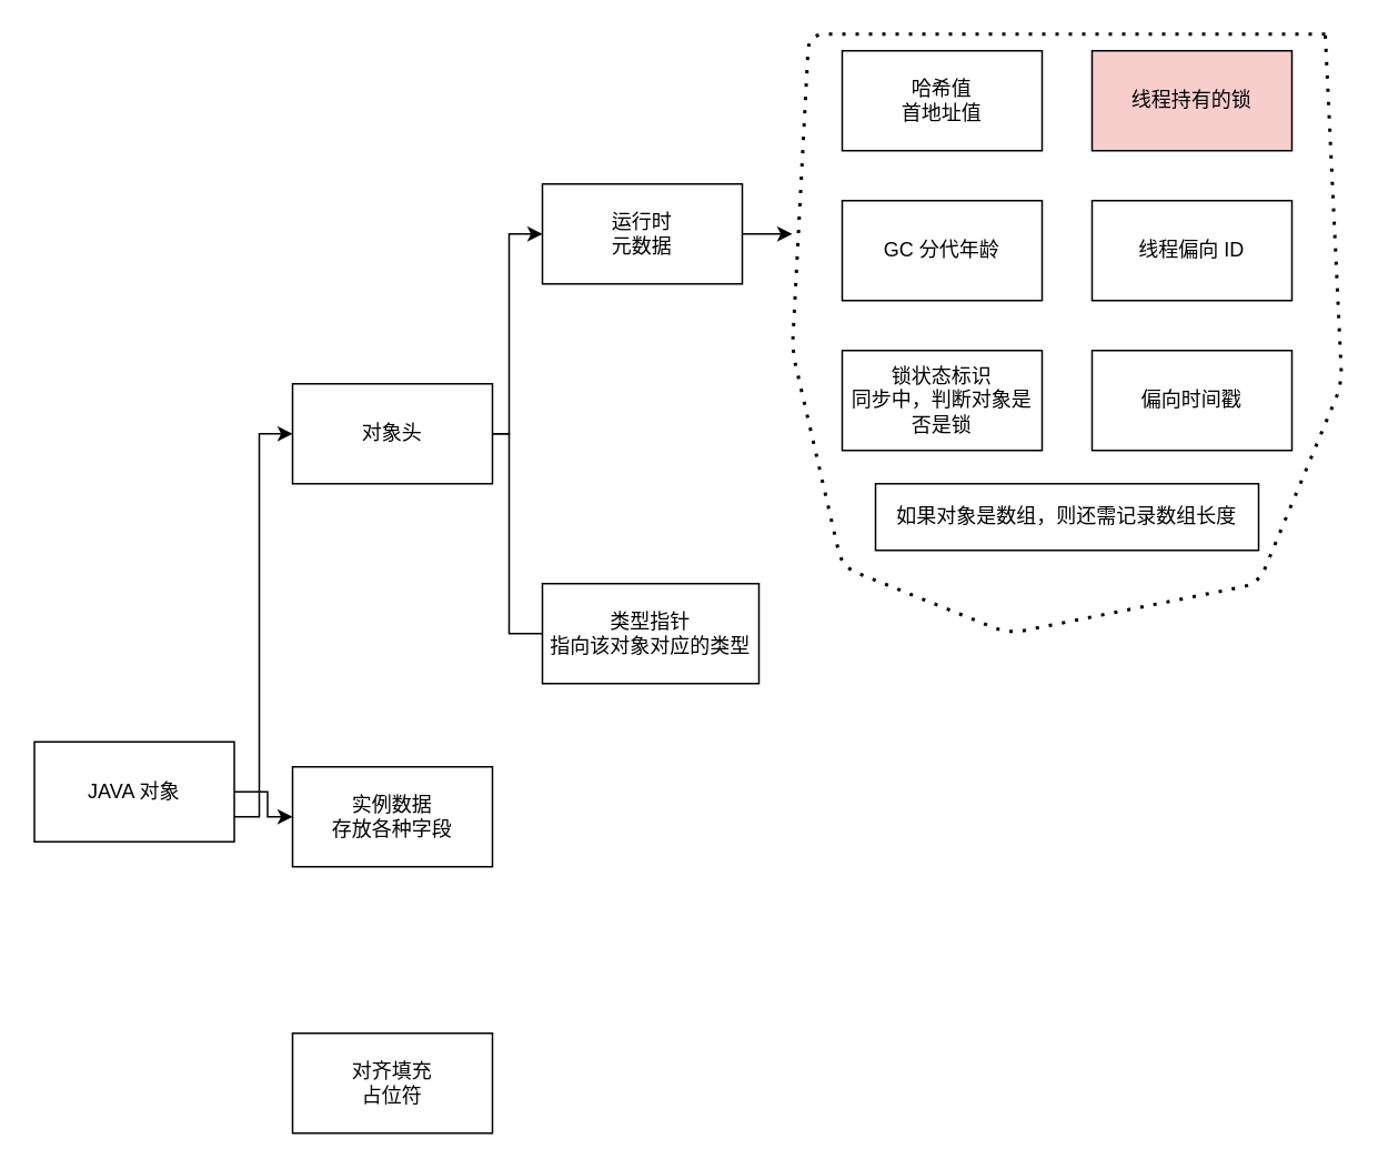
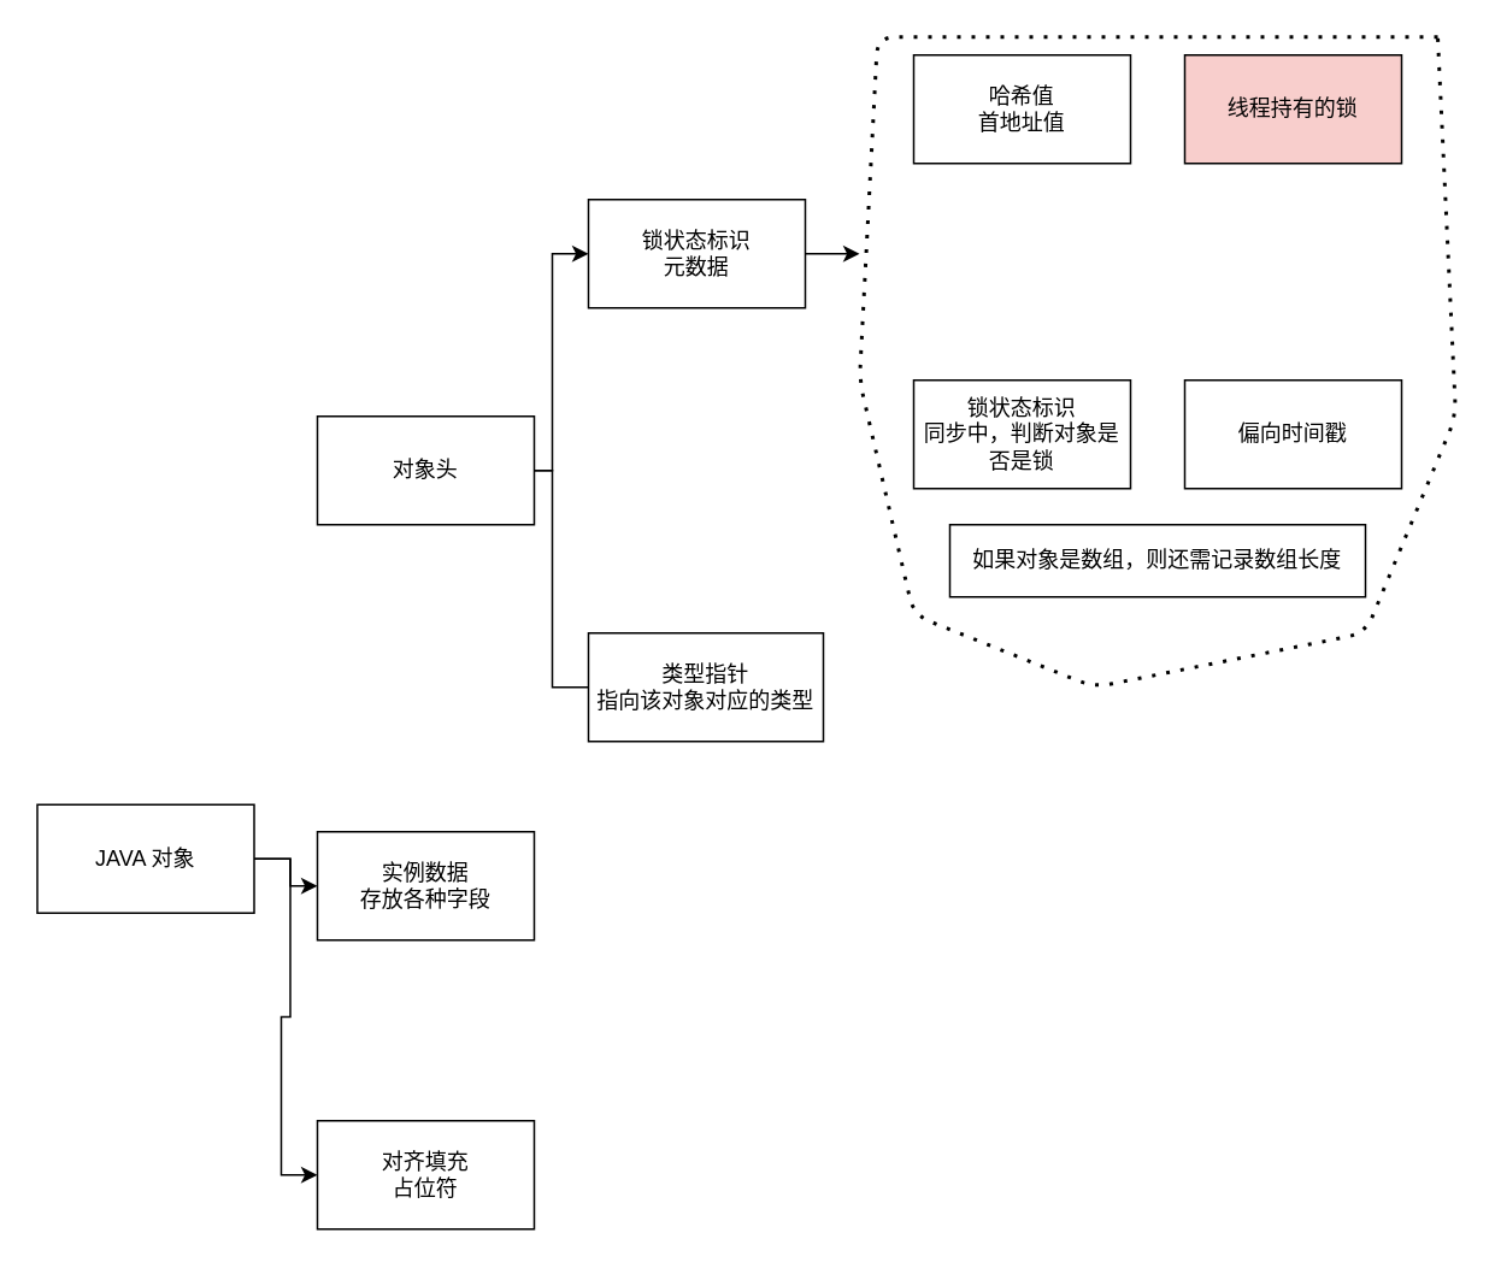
- <mxCell id="12" value="运行时&lt;br&gt;元数据" style="rounded=0;whiteSpace=wrap;html=1;" vertex="1" parent="1"><mxGeometry x="325" y="110" width="120" height="60" as="geometry" /></mxCell>
+ <mxCell id="12" value="锁状态标识&lt;br&gt;元数据" style="rounded=0;whiteSpace=wrap;html=1;" vertex="1" parent="1"><mxGeometry x="325" y="110" width="120" height="60" as="geometry" /></mxCell>
- <mxCell id="14" value="GC 分代年龄" style="rounded=0;whiteSpace=wrap;html=1;" vertex="1" parent="1"><mxGeometry x="505" y="120" width="120" height="60" as="geometry" /></mxCell>
- <mxCell id="17" value="线程偏向 ID" style="rounded=0;whiteSpace=wrap;html=1;" vertex="1" parent="1"><mxGeometry x="655" y="120" width="120" height="60" as="geometry" /></mxCell>
- <mxCell id="2" style="edgeStyle=orthogonalEdgeStyle;rounded=0;orthogonalLoop=1;jettySize=auto;html=1;entryX=0;entryY=0.5;entryDx=0;entryDy=0;" edge="1" parent="1" source="5" target="8"><mxGeometry relative="1" as="geometry"><Array as="points"><mxPoint x="155" y="490" /><mxPoint x="155" y="260" /></Array></mxGeometry></mxCell>
+ <mxCell id="4" style="edgeStyle=orthogonalEdgeStyle;rounded=0;orthogonalLoop=1;jettySize=auto;html=1;entryX=0;entryY=0.5;entryDx=0;entryDy=0;" edge="1" parent="1" source="5" target="10"><mxGeometry relative="1" as="geometry" /></mxCell>
